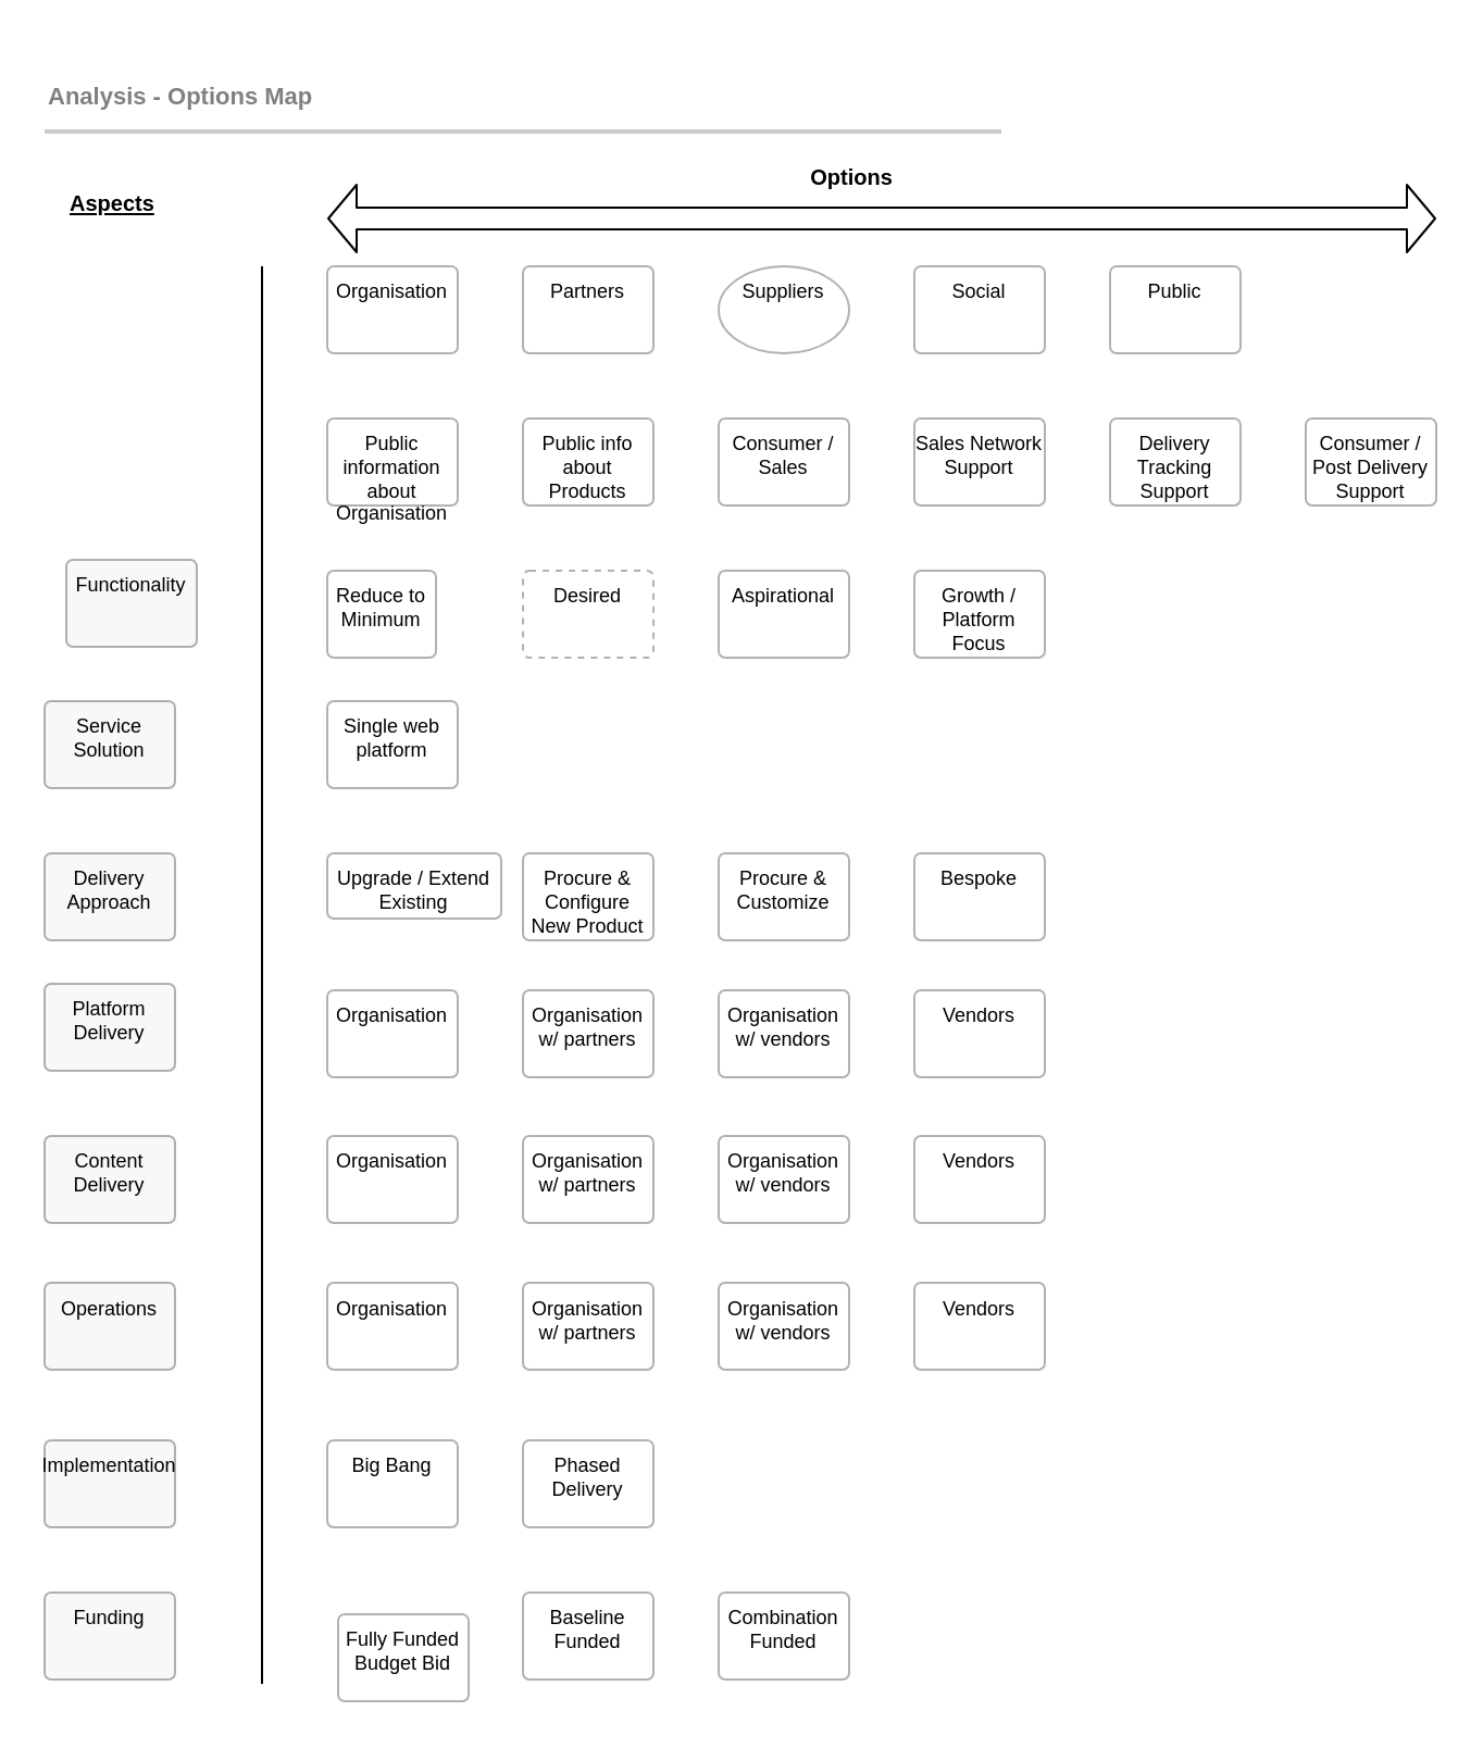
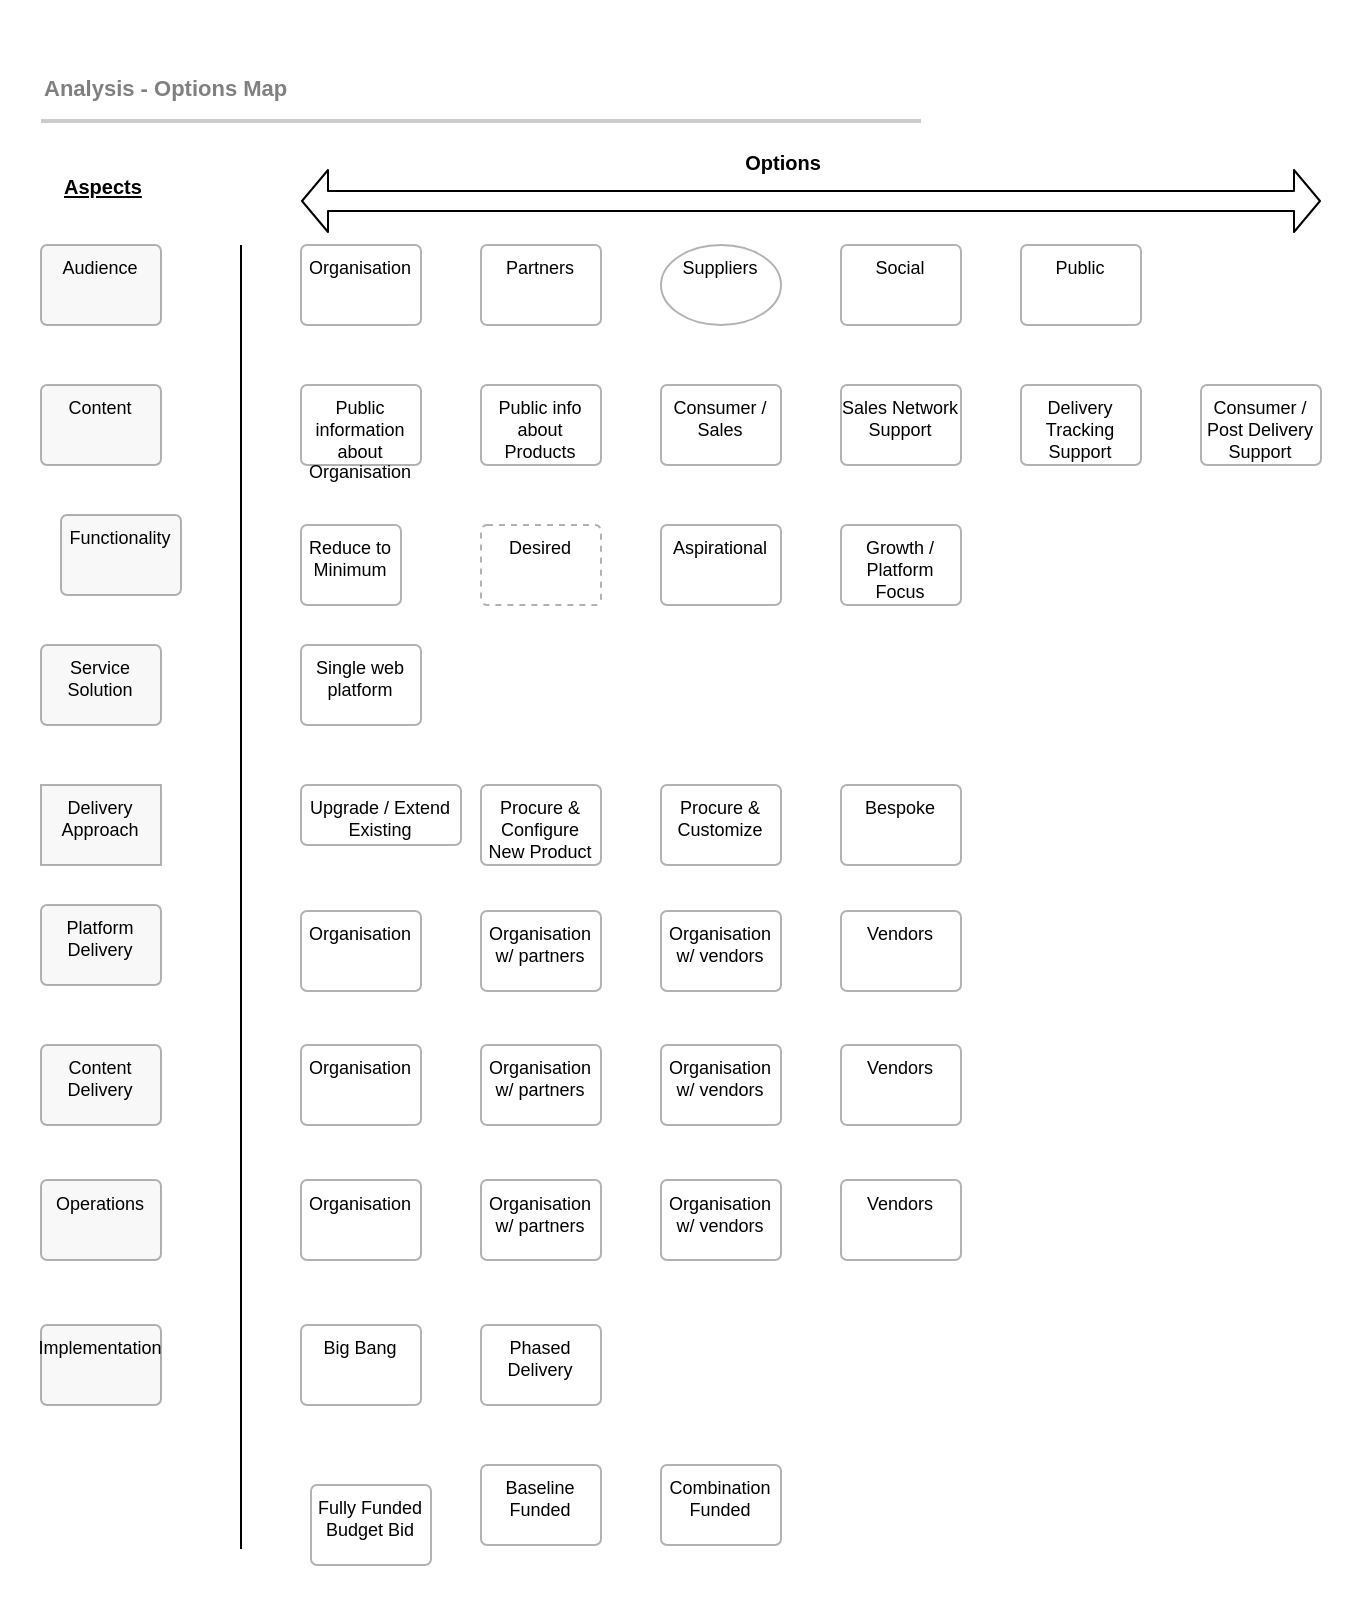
+ <mxCell id="2" value="Audience" style="rounded=1;whiteSpace=wrap;html=1;strokeWidth=1;fillColor=#E6E6E6;fontSize=9;align=center;opacity=30;horizontal=1;verticalAlign=top;arcSize=6;container=0;absoluteArcSize=1;recursiveResize=0;" vertex="1" parent="1"><mxGeometry x="20" y="122" width="60" height="40" as="geometry" /></mxCell>
+ <mxCell id="9" value="Content" style="rounded=1;whiteSpace=wrap;html=1;strokeWidth=1;fillColor=#E6E6E6;fontSize=9;align=center;opacity=30;horizontal=1;verticalAlign=top;arcSize=6;container=0;absoluteArcSize=1;recursiveResize=0;" vertex="1" parent="1"><mxGeometry x="20" y="192" width="60" height="40" as="geometry" /></mxCell>
- <mxCell id="11" value="Delivery Approach" style="rounded=1;whiteSpace=wrap;html=1;strokeWidth=1;fillColor=#E6E6E6;fontSize=9;align=center;opacity=30;horizontal=1;verticalAlign=top;arcSize=6;container=0;absoluteArcSize=1;recursiveResize=0;" vertex="1" parent="1"><mxGeometry x="20" y="392" width="60" height="40" as="geometry" /></mxCell>
+ <mxCell id="11" value="Delivery Approach" style="whiteSpace=wrap;html=1;strokeWidth=1;fillColor=#E6E6E6;fontSize=9;align=center;opacity=30;horizontal=1;verticalAlign=top;arcSize=6;container=0;absoluteArcSize=1;recursiveResize=0;rounded=0;" vertex="1" parent="1"><mxGeometry x="20" y="392" width="60" height="40" as="geometry" /></mxCell>
- <mxCell id="10" value="Funding" style="rounded=1;whiteSpace=wrap;html=1;strokeWidth=1;fillColor=#E6E6E6;fontSize=9;align=center;opacity=30;horizontal=1;verticalAlign=top;arcSize=6;container=0;absoluteArcSize=1;recursiveResize=0;" vertex="1" parent="1"><mxGeometry x="20" y="732" width="60" height="40" as="geometry" /></mxCell>
